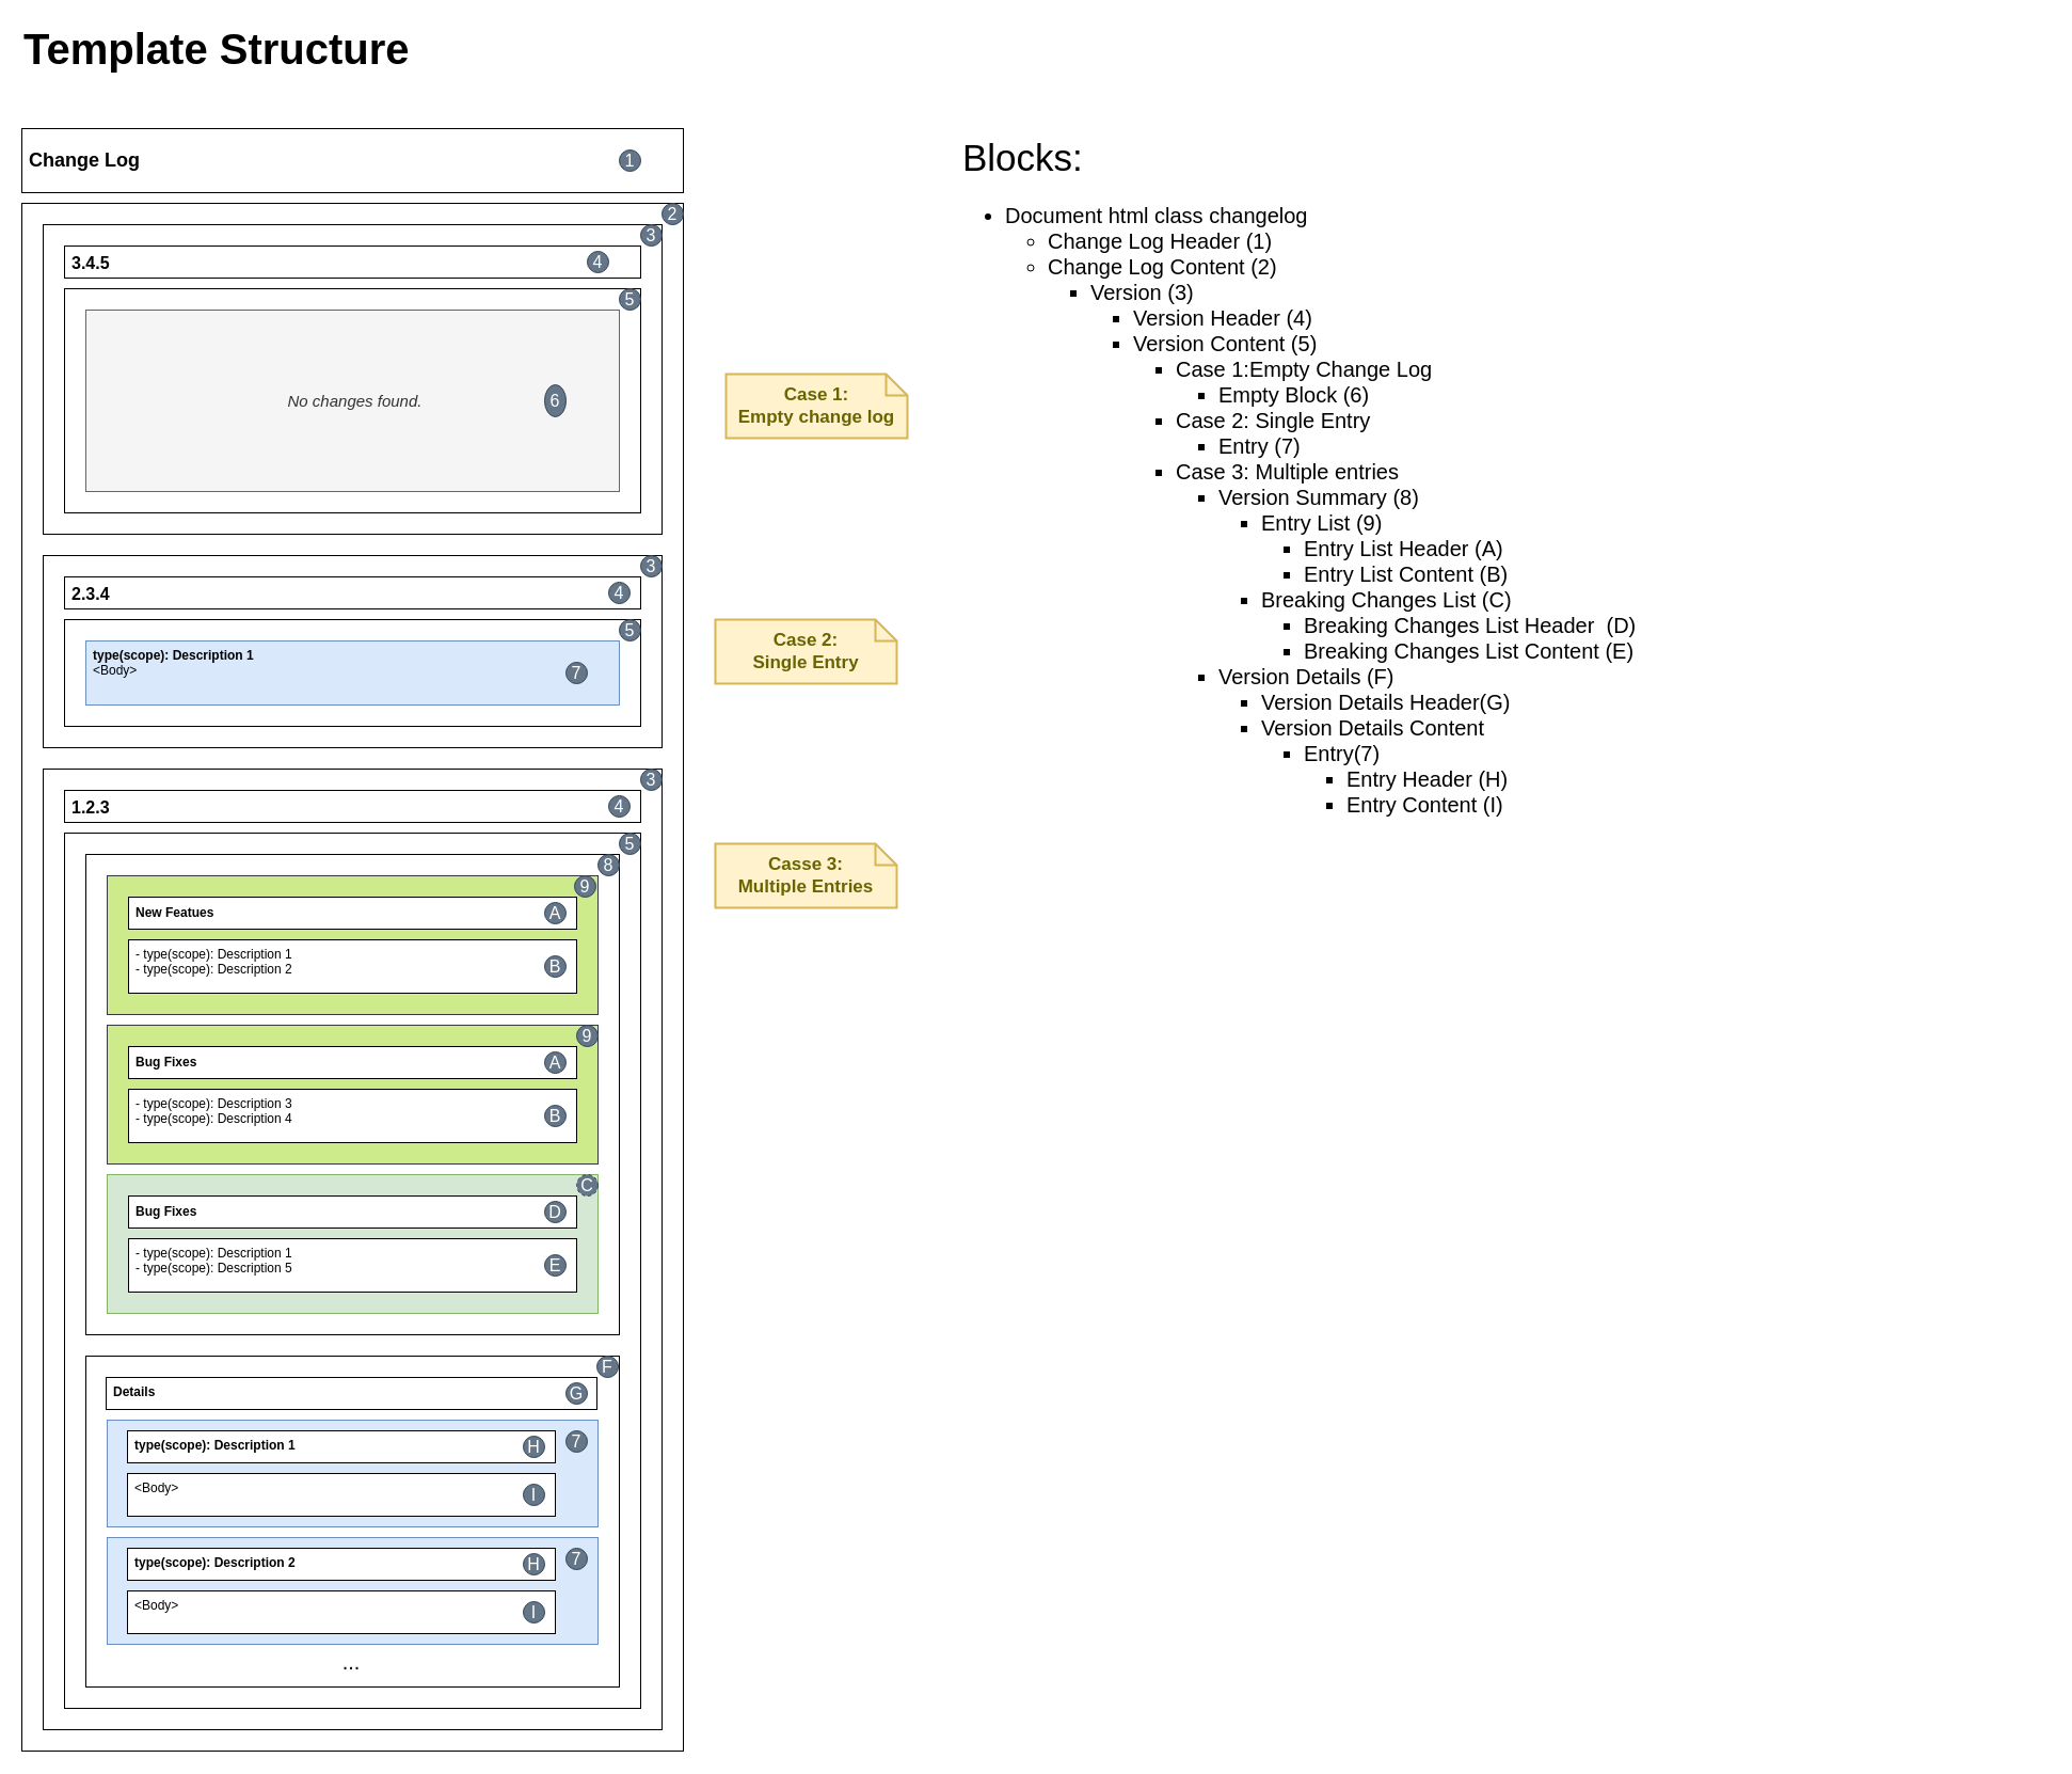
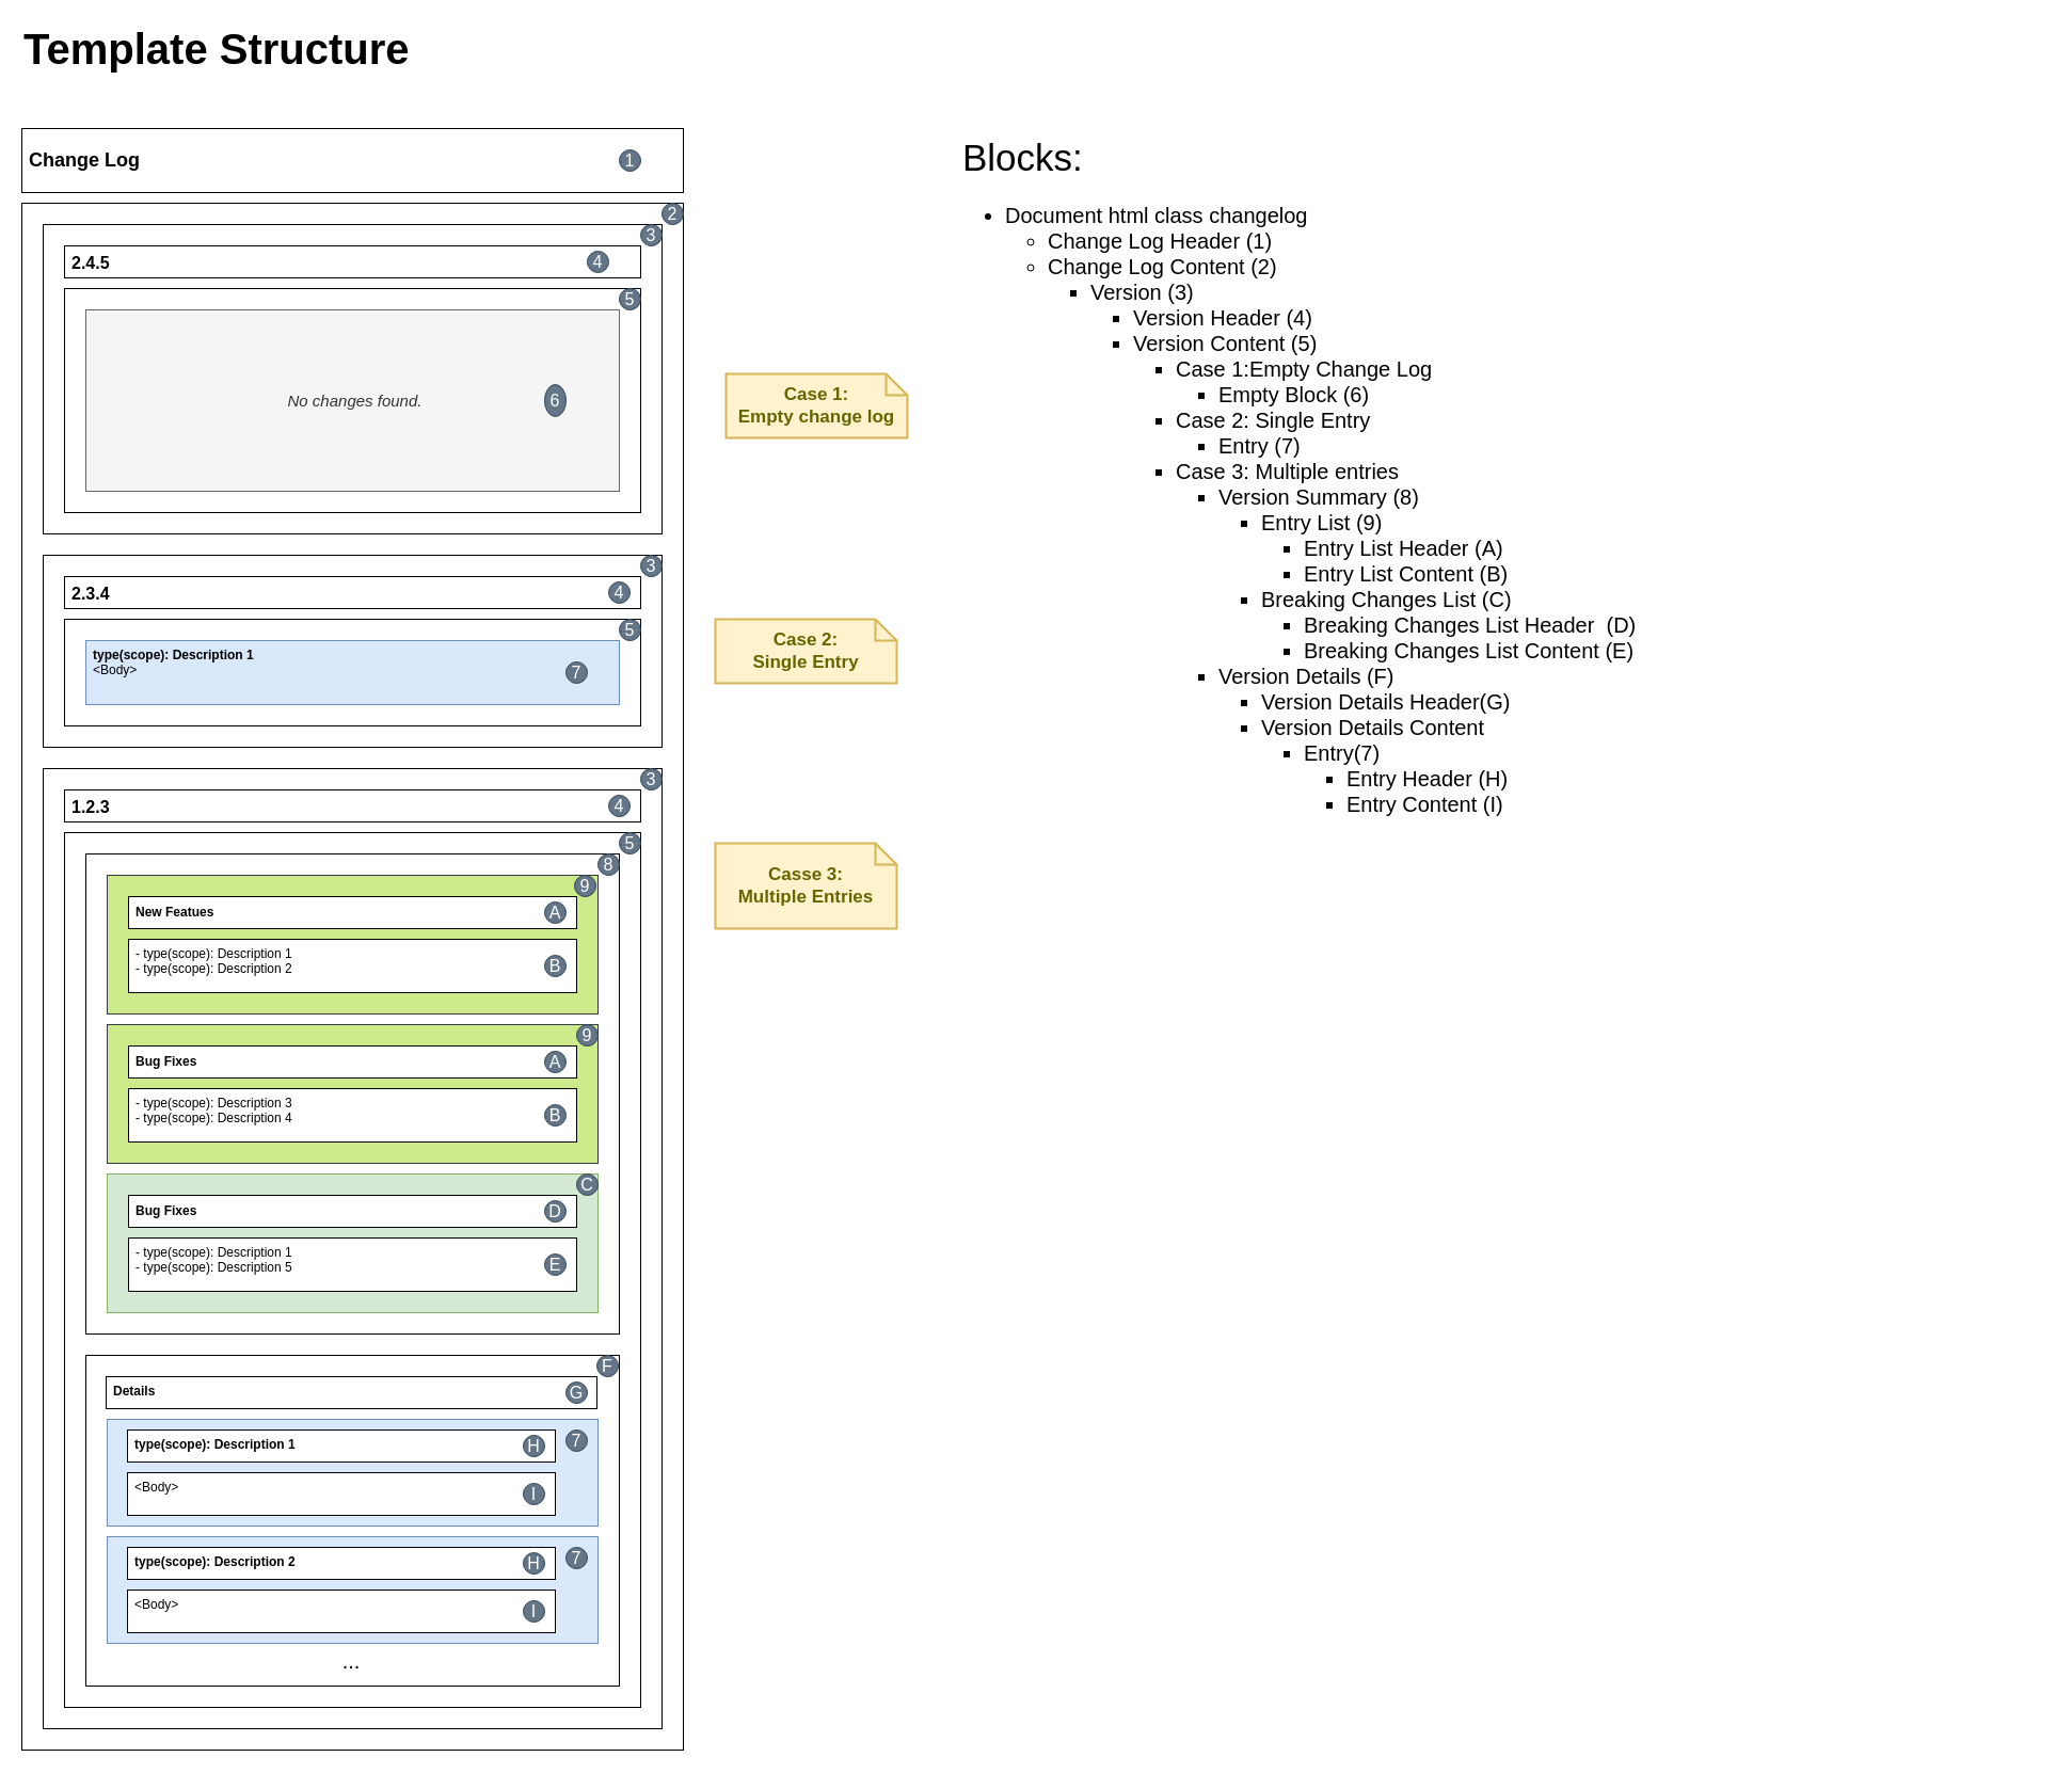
- <mxCell id="10" value="&lt;span style=&quot;font-family: &amp;#34;helvetica&amp;#34; ; font-size: 16px ; font-style: normal ; font-weight: 700 ; letter-spacing: normal ; text-indent: 0px ; text-transform: none ; word-spacing: 0px ; float: none ; display: inline&quot;&gt;3.4.5&lt;/span&gt;" style="rounded=0;whiteSpace=wrap;html=1;spacingLeft=5;align=left;verticalAlign=top;fontSize=16;" parent="7" vertex="1"><mxGeometry x="20" y="20" width="540" height="30" as="geometry" /></mxCell>
+ <mxCell id="10" value="&lt;span style=&quot;font-family: &amp;#34;helvetica&amp;#34; ; font-size: 16px ; font-style: normal ; font-weight: 700 ; letter-spacing: normal ; text-indent: 0px ; text-transform: none ; word-spacing: 0px ; float: none ; display: inline&quot;&gt;2.4.5&lt;/span&gt;" style="rounded=0;whiteSpace=wrap;html=1;spacingLeft=5;align=left;verticalAlign=top;fontSize=16;" parent="7" vertex="1"><mxGeometry x="20" y="20" width="540" height="30" as="geometry" /></mxCell>
- <mxCell id="3" value="Casse 3:&lt;br&gt;Multiple Entries" style="shape=note;strokeWidth=2;fontSize=17;size=20;whiteSpace=wrap;html=1;fillColor=#fff2cc;strokeColor=#d6b656;fontColor=#666600;align=center;fontStyle=1" parent="1" vertex="1"><mxGeometry x="670" y="790" width="170" height="60" as="geometry" /></mxCell>
+ <mxCell id="3" value="Casse 3:&lt;br&gt;Multiple Entries" style="shape=note;strokeWidth=2;fontSize=17;size=20;whiteSpace=wrap;html=1;fillColor=#fff2cc;strokeColor=#d6b656;fontColor=#666600;align=center;fontStyle=1" parent="1" vertex="1"><mxGeometry x="670" y="790" width="170" height="80" as="geometry" /></mxCell>
- <mxCell id="54" value="C" style="ellipse;whiteSpace=wrap;html=1;aspect=fixed;fillColor=#647687;fontSize=16;align=center;strokeColor=#314354;fontColor=#ffffff;dashed=1;" parent="46" vertex="1"><mxGeometry x="440" width="20" height="20" as="geometry" /></mxCell>
+ <mxCell id="54" value="C" style="ellipse;whiteSpace=wrap;html=1;aspect=fixed;fillColor=#647687;fontSize=16;align=center;strokeColor=#314354;fontColor=#ffffff;" parent="46" vertex="1"><mxGeometry x="440" width="20" height="20" as="geometry" /></mxCell>
